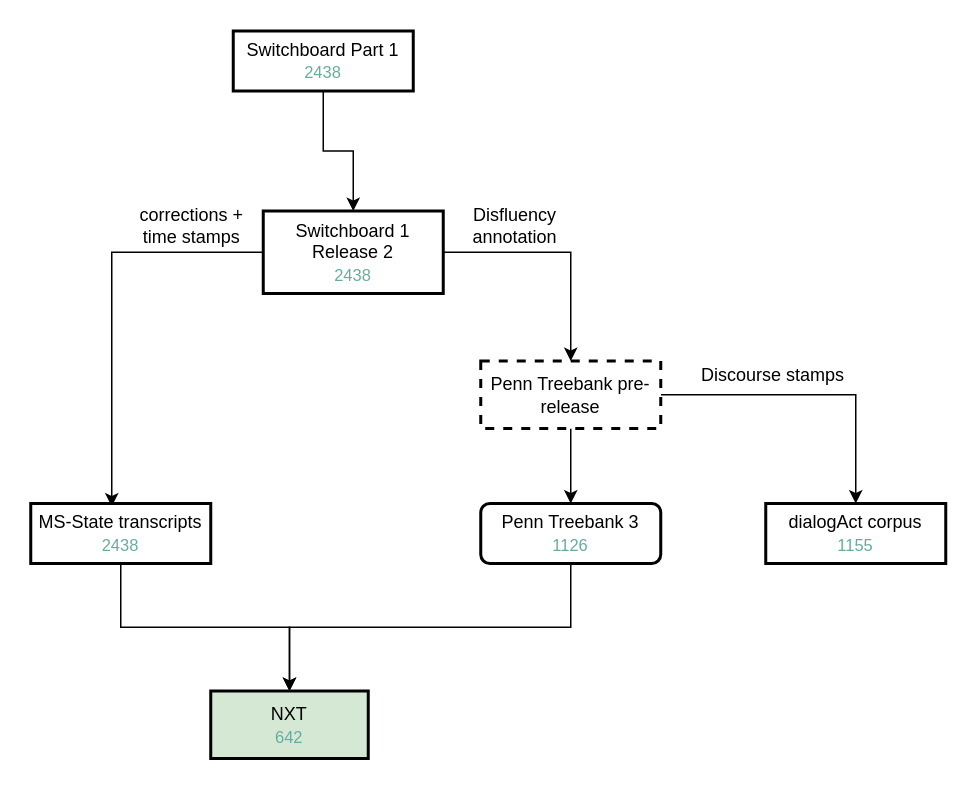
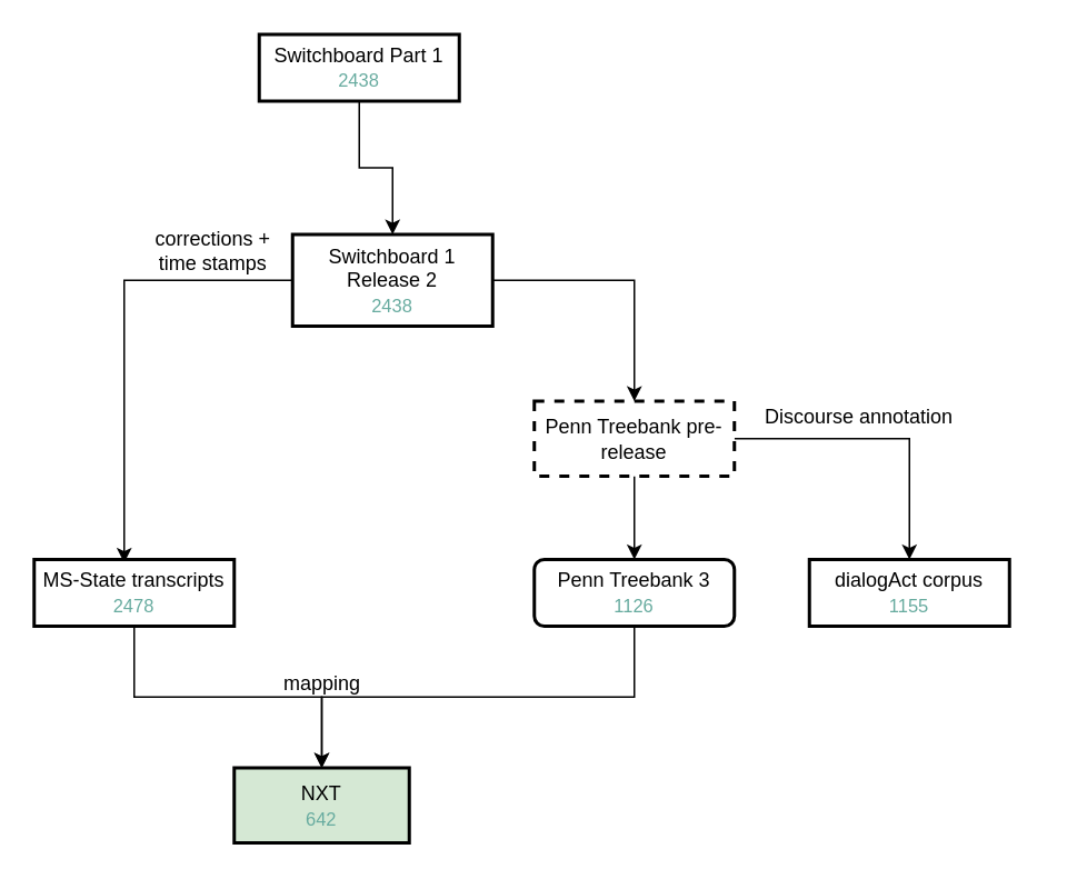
- <mxCell id="16" value="Disfluency annotation" style="text;html=1;strokeColor=none;fillColor=none;align=center;verticalAlign=middle;whiteSpace=wrap;rounded=0;" vertex="1" parent="1"><mxGeometry x="323" y="140" width="40" height="20" as="geometry" /></mxCell>
- <mxCell id="17" value="Discourse stamps" style="text;html=1;strokeColor=none;fillColor=none;align=center;verticalAlign=middle;whiteSpace=wrap;rounded=0;" vertex="1" parent="1"><mxGeometry x="450" y="240" width="130" height="20" as="geometry" /></mxCell>
+ <mxCell id="17" value="Discourse annotation" style="text;html=1;strokeColor=none;fillColor=none;align=center;verticalAlign=middle;whiteSpace=wrap;rounded=0;" vertex="1" parent="1"><mxGeometry x="450" y="240" width="130" height="20" as="geometry" /></mxCell>
- <mxCell id="8" value="&lt;div&gt;MS-State transcripts&lt;/div&gt;&lt;div&gt;&lt;div&gt;&lt;font style=&quot;font-size: 11px&quot; color=&quot;#67AB9F&quot;&gt;2438&lt;/font&gt;&lt;/div&gt;&lt;/div&gt;" style="rounded=0;whiteSpace=wrap;html=1;strokeWidth=2;" vertex="1" parent="1"><mxGeometry x="20" y="335" width="120" height="40" as="geometry" /></mxCell>
+ <mxCell id="8" value="&lt;div&gt;MS-State transcripts&lt;/div&gt;&lt;div&gt;&lt;div&gt;&lt;font style=&quot;font-size: 11px&quot; color=&quot;#67AB9F&quot;&gt;2478&lt;/font&gt;&lt;/div&gt;&lt;/div&gt;" style="rounded=0;whiteSpace=wrap;html=1;strokeWidth=2;" vertex="1" parent="1"><mxGeometry x="20" y="335" width="120" height="40" as="geometry" /></mxCell>
- <mxCell id="14" value="&lt;div&gt;dialogAct corpus&lt;/div&gt;&lt;font style=&quot;font-size: 11px&quot; color=&quot;#67AB9F&quot;&gt;1155&lt;/font&gt;" style="rounded=0;whiteSpace=wrap;html=1;strokeWidth=2;" vertex="1" parent="1"><mxGeometry x="510" y="335" width="120" height="40" as="geometry" /></mxCell>
+ <mxCell id="14" value="&lt;div&gt;dialogAct corpus&lt;/div&gt;&lt;font style=&quot;font-size: 11px&quot; color=&quot;#67AB9F&quot;&gt;1155&lt;/font&gt;" style="rounded=0;whiteSpace=wrap;html=1;strokeWidth=2;" vertex="1" parent="1"><mxGeometry x="485" y="335" width="120" height="40" as="geometry" /></mxCell>
+ <mxCell id="19" value="mapping" style="text;html=1;strokeColor=none;fillColor=none;align=center;verticalAlign=middle;whiteSpace=wrap;rounded=0;" vertex="1" parent="1"><mxGeometry x="127.5" y="400" width="130" height="20" as="geometry" /></mxCell>
